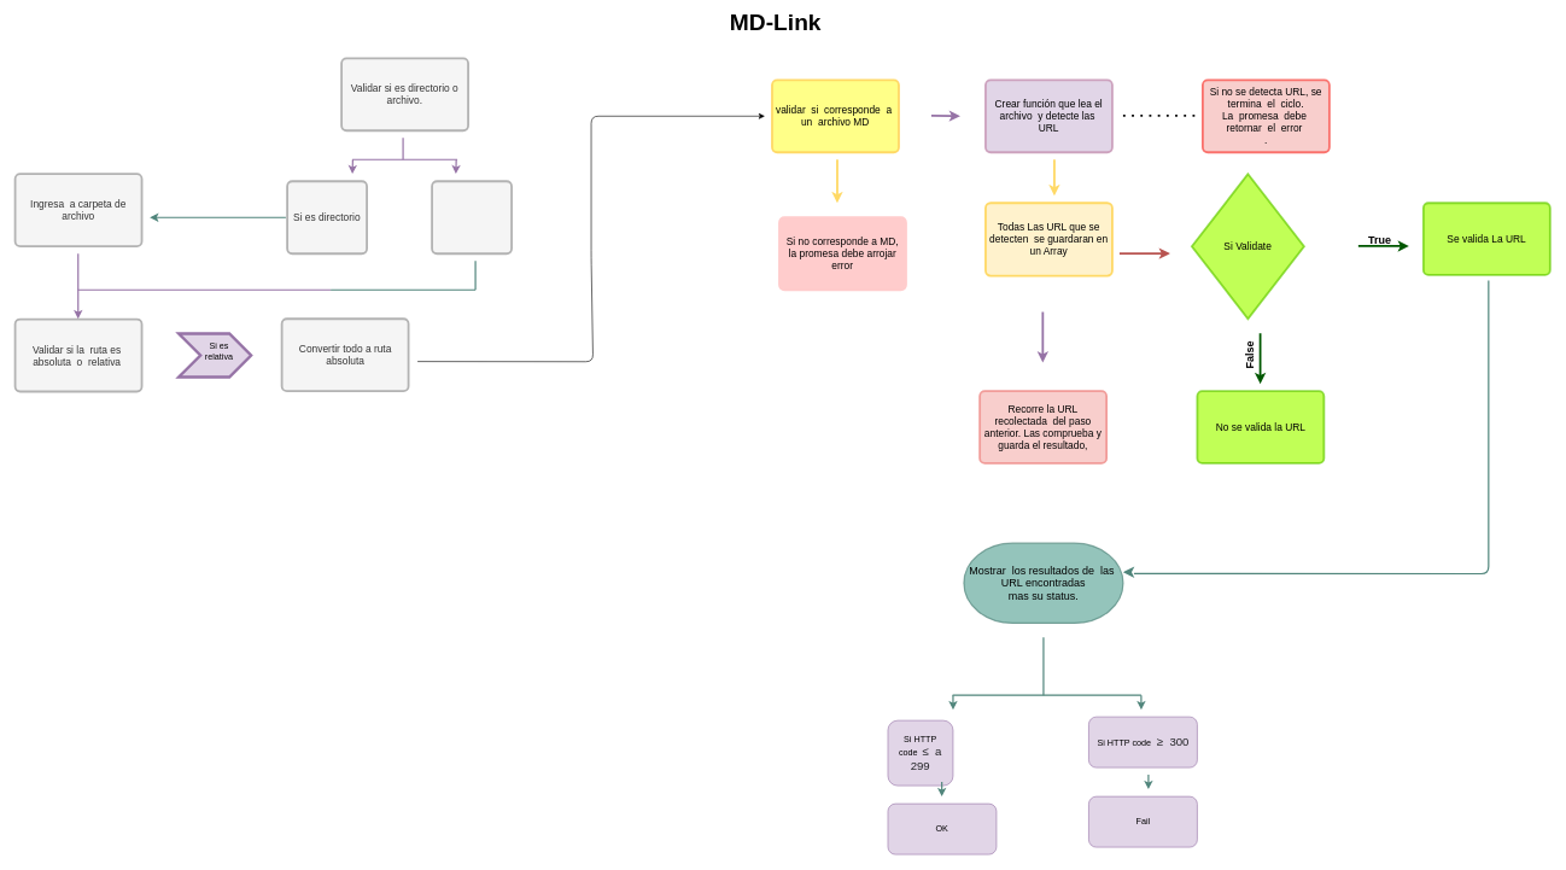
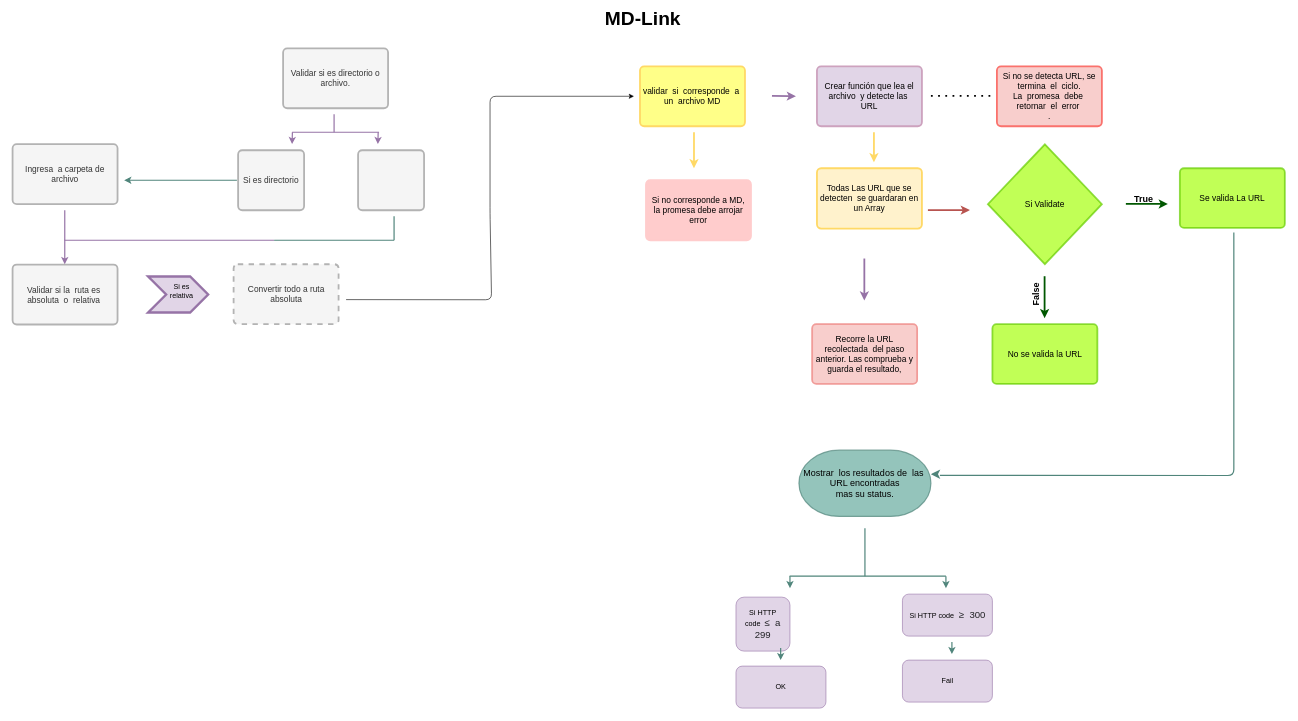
- <mxCell id="8" value="&lt;span style=&quot;font-size: 14px&quot;&gt;Si Validate&lt;/span&gt;" style="rhombus;whiteSpace=wrap;html=1;fillColor=#A7FF0F;opacity=70;strokeWidth=3;strokeColor=#66CC00;" parent="1" vertex="1"><mxGeometry x="1646" y="240" width="155" height="200" as="geometry" /></mxCell>
+ <mxCell id="8" value="&lt;span style=&quot;font-size: 14px&quot;&gt;Si Validate&lt;/span&gt;" style="rhombus;whiteSpace=wrap;html=1;fillColor=#A7FF0F;opacity=70;strokeWidth=3;strokeColor=#66CC00;" parent="1" vertex="1"><mxGeometry x="1646" y="240" width="190" height="200" as="geometry" /></mxCell>
- <mxCell id="41" value="Convertir todo a ruta absoluta" style="rounded=1;whiteSpace=wrap;html=1;shadow=0;labelBackgroundColor=none;strokeWidth=3;fillColor=#f5f5f5;fontFamily=Helvetica;fontSize=14;align=center;spacing=5;arcSize=7;perimeterSpacing=2;fontColor=#333333;strokeColor=#B3B3B3;" vertex="1" parent="1"><mxGeometry x="388.5" y="440" width="175" height="100" as="geometry" /></mxCell>
+ <mxCell id="41" value="Convertir todo a ruta absoluta" style="rounded=1;whiteSpace=wrap;html=1;shadow=0;labelBackgroundColor=none;strokeWidth=3;fillColor=#f5f5f5;fontFamily=Helvetica;fontSize=14;align=center;spacing=5;arcSize=7;perimeterSpacing=2;fontColor=#333333;strokeColor=#B3B3B3;dashed=1;" vertex="1" parent="1"><mxGeometry x="388.5" y="440" width="175" height="100" as="geometry" /></mxCell>
